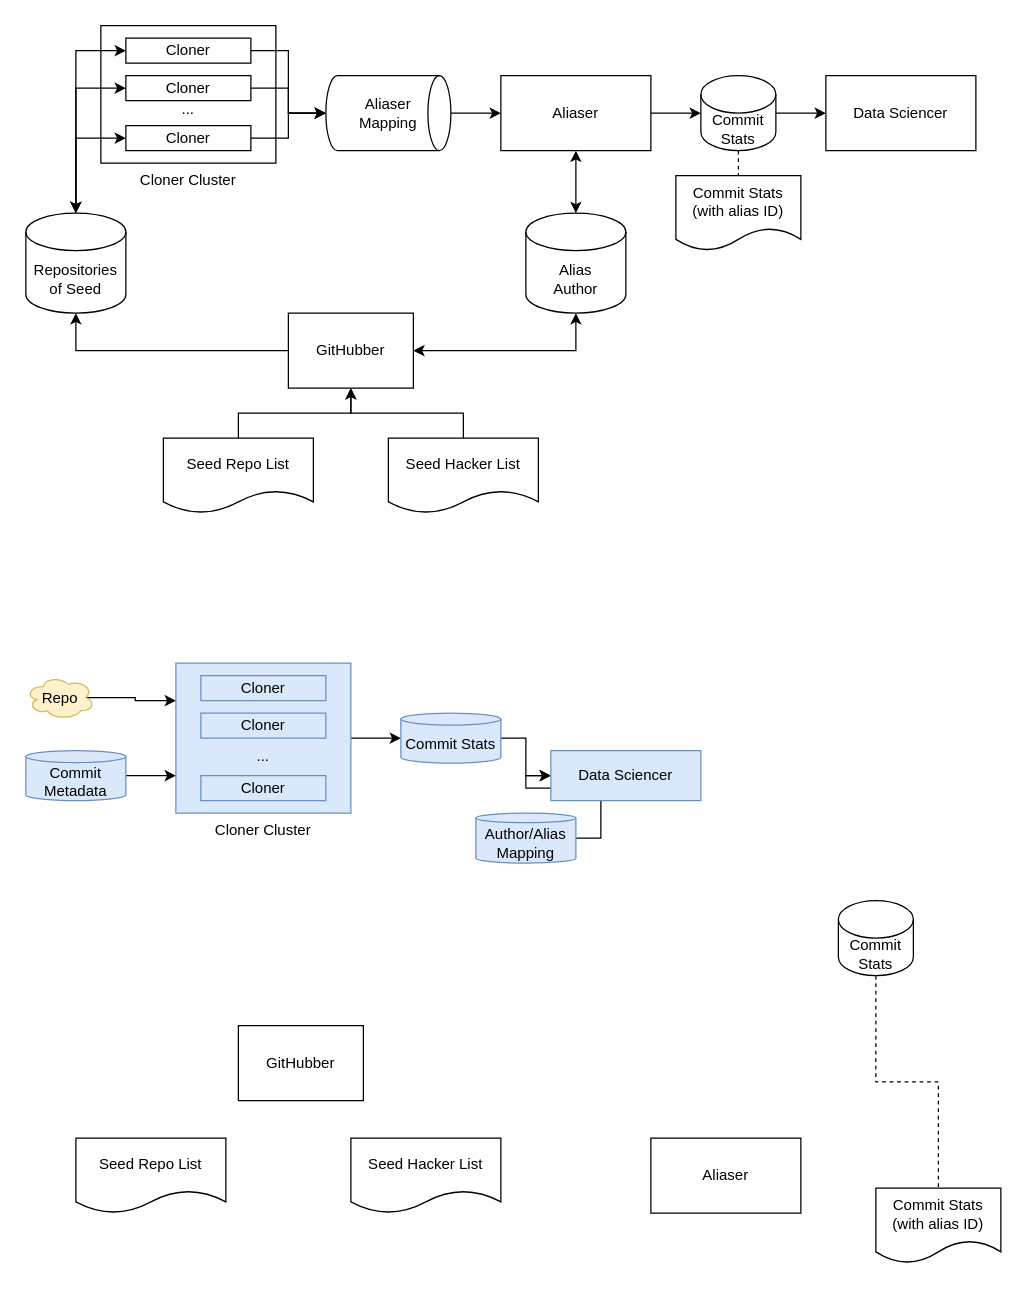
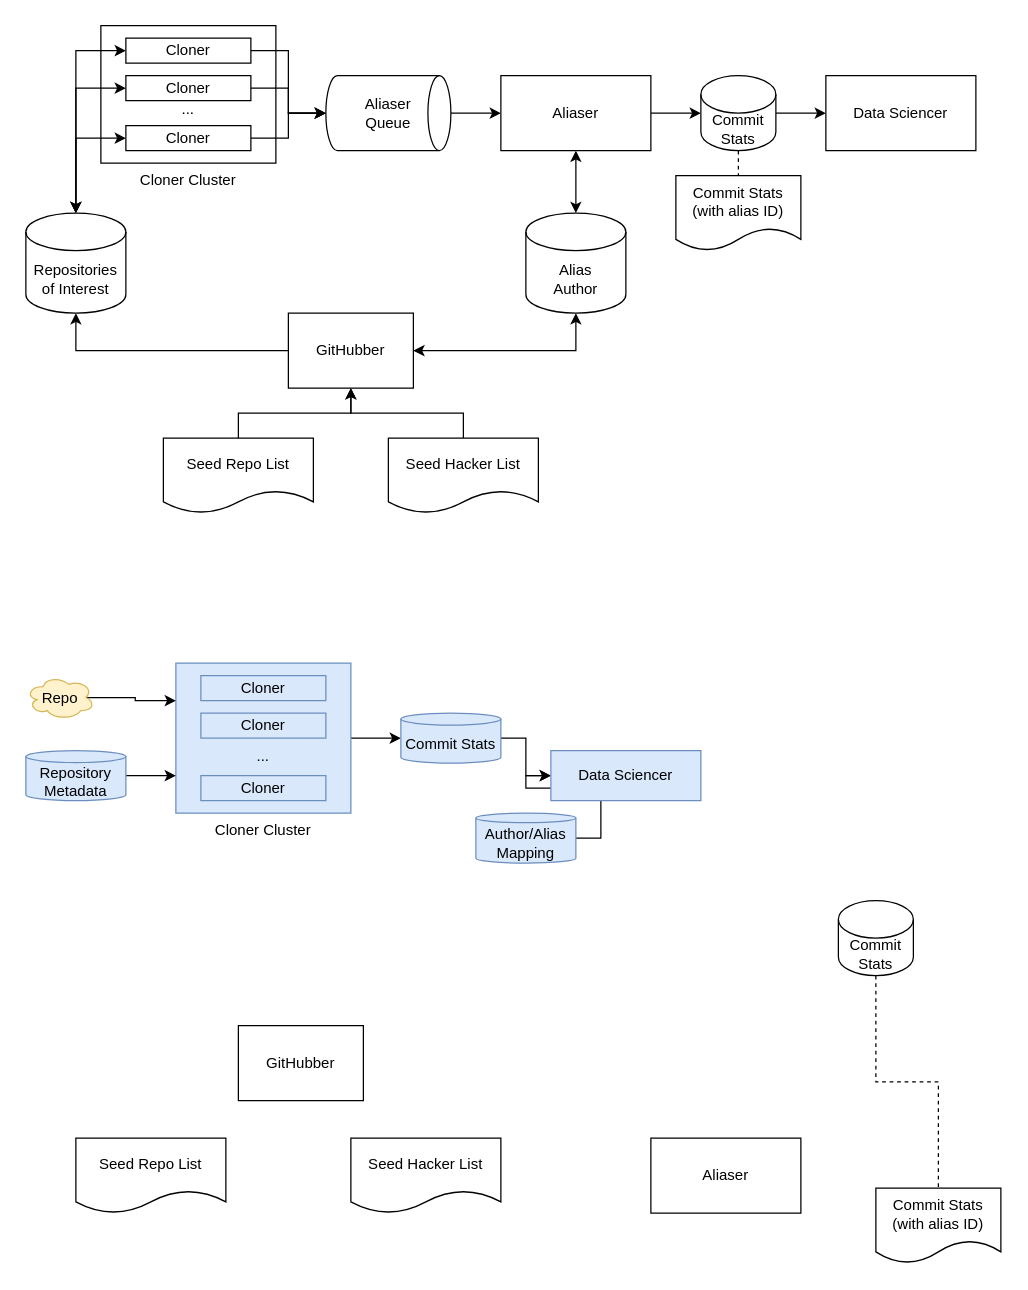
- <mxCell id="8" value="Aliaser&lt;br&gt;Mapping" style="strokeWidth=1;html=1;shape=mxgraph.flowchart.direct_data;whiteSpace=wrap;" vertex="1" parent="1"><mxGeometry x="260" y="60" width="100" height="60" as="geometry" /></mxCell>
+ <mxCell id="8" value="Aliaser&lt;br&gt;Queue" style="strokeWidth=1;html=1;shape=mxgraph.flowchart.direct_data;whiteSpace=wrap;" vertex="1" parent="1"><mxGeometry x="260" y="60" width="100" height="60" as="geometry" /></mxCell>
- <mxCell id="6" value="Repositories&lt;br&gt;of Seed" style="shape=cylinder3;whiteSpace=wrap;html=1;boundedLbl=1;backgroundOutline=1;size=15;" vertex="1" parent="1"><mxGeometry x="20" y="170" width="80" height="80" as="geometry" /></mxCell>
+ <mxCell id="6" value="Repositories&lt;br&gt;of Interest" style="shape=cylinder3;whiteSpace=wrap;html=1;boundedLbl=1;backgroundOutline=1;size=15;" vertex="1" parent="1"><mxGeometry x="20" y="170" width="80" height="80" as="geometry" /></mxCell>
- <mxCell id="35" value="Commit&lt;br&gt;Metadata" style="shape=cylinder3;whiteSpace=wrap;html=1;boundedLbl=1;backgroundOutline=1;size=4.762;fillColor=#dae8fc;strokeColor=#6c8ebf;" vertex="1" parent="1"><mxGeometry x="20" y="600" width="80" height="40" as="geometry" /></mxCell>
+ <mxCell id="35" value="Repository&lt;br&gt;Metadata" style="shape=cylinder3;whiteSpace=wrap;html=1;boundedLbl=1;backgroundOutline=1;size=4.762;fillColor=#dae8fc;strokeColor=#6c8ebf;" vertex="1" parent="1"><mxGeometry x="20" y="600" width="80" height="40" as="geometry" /></mxCell>
